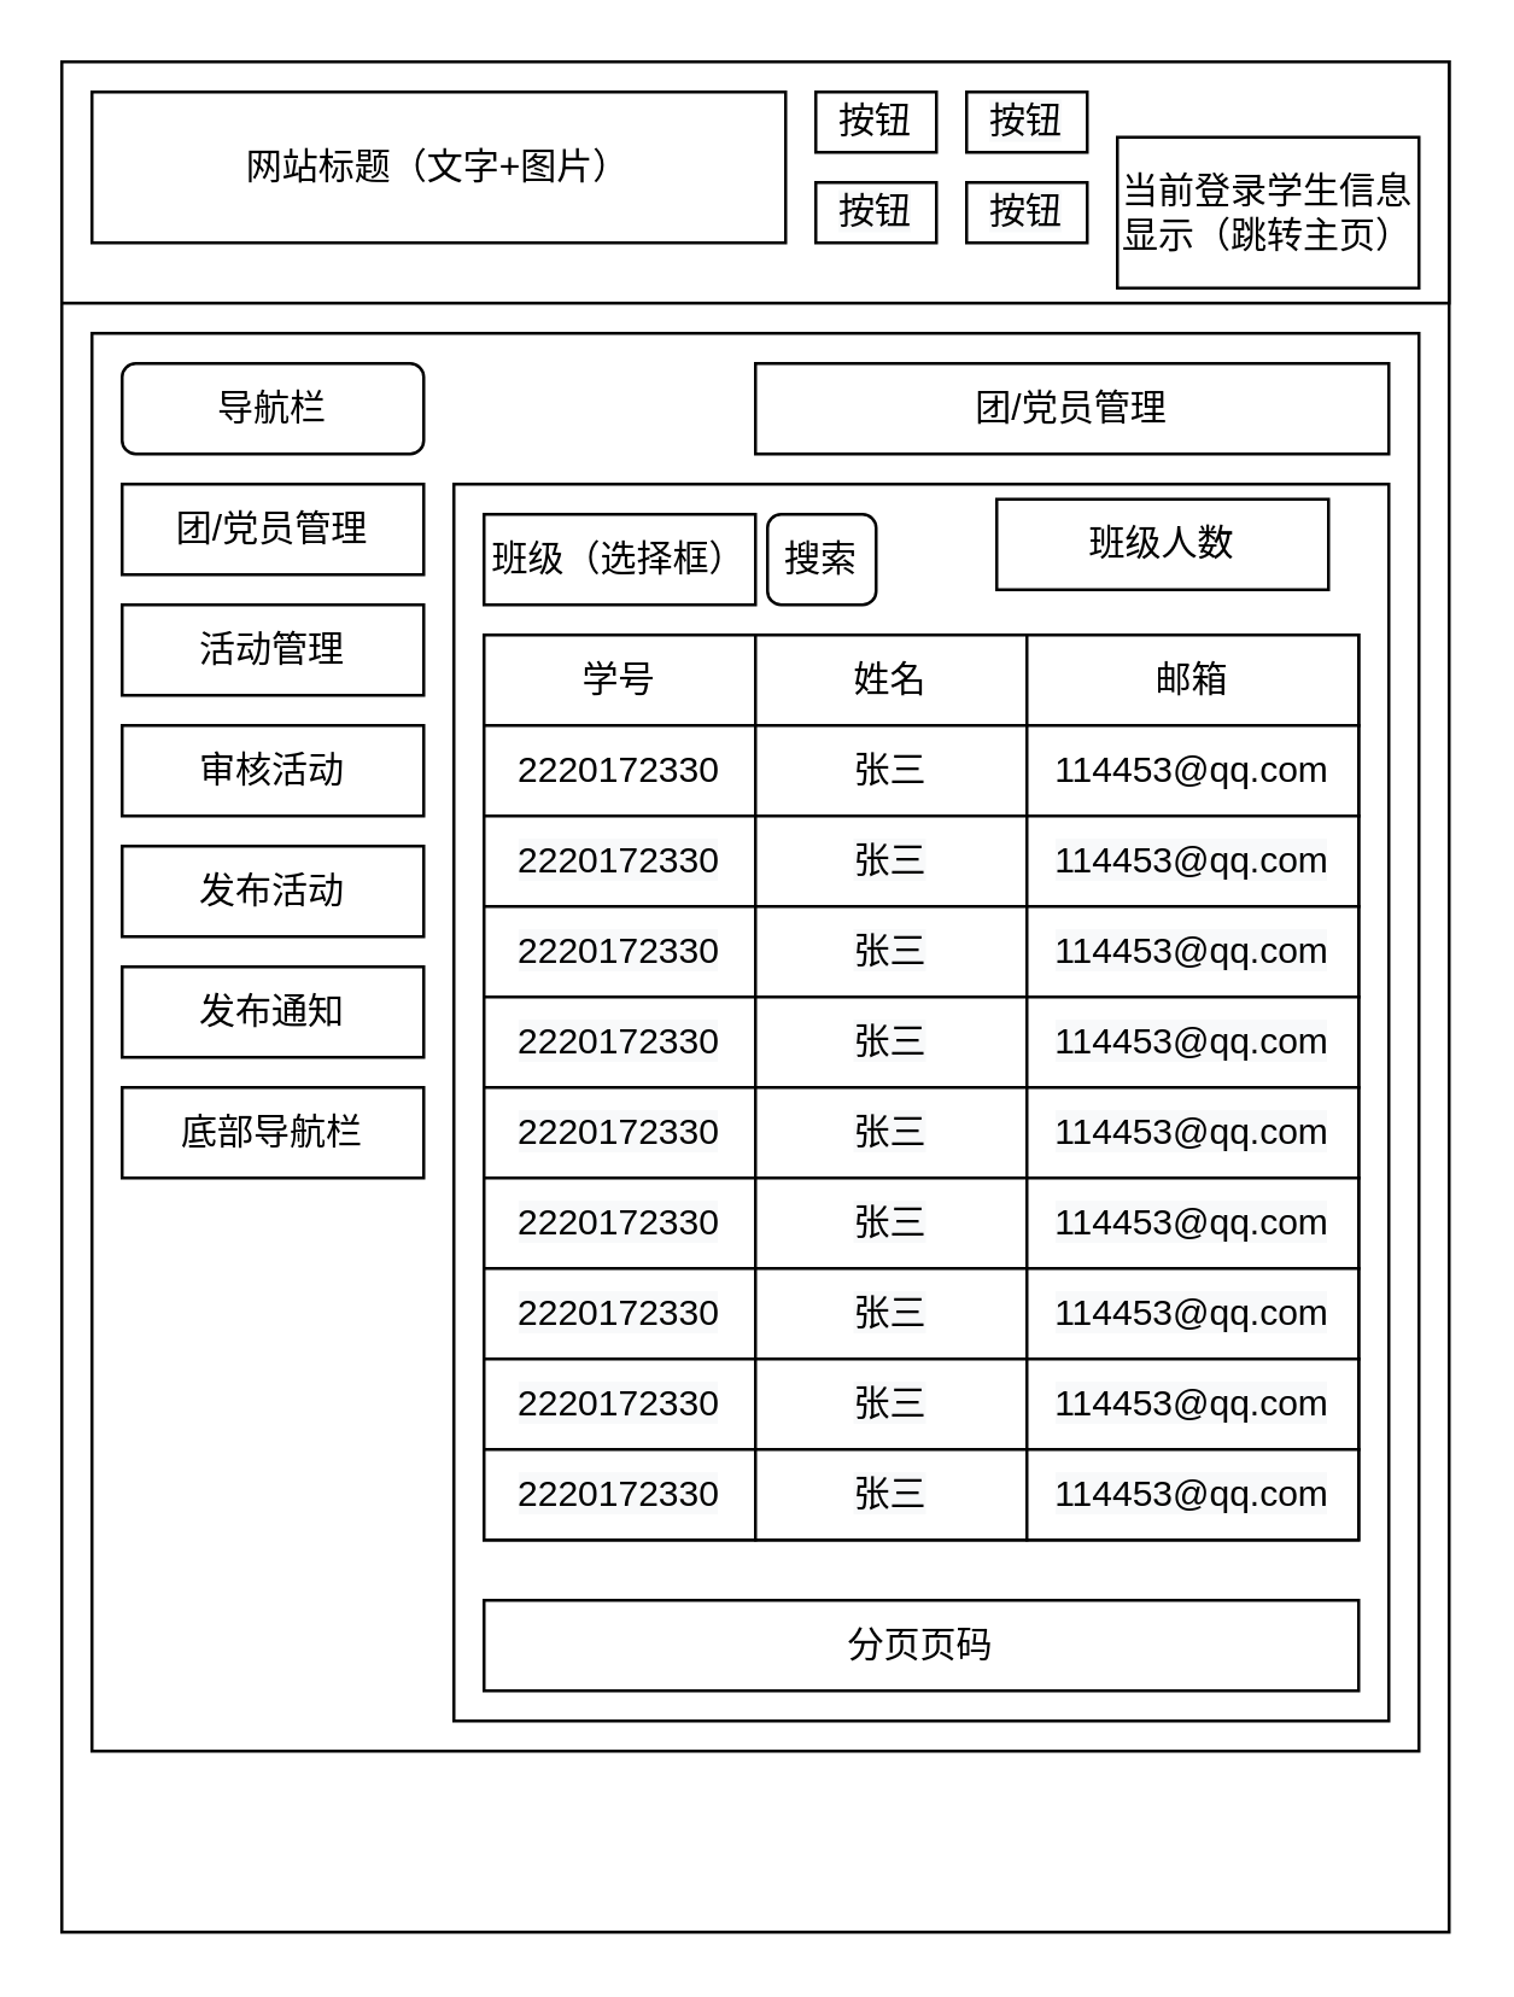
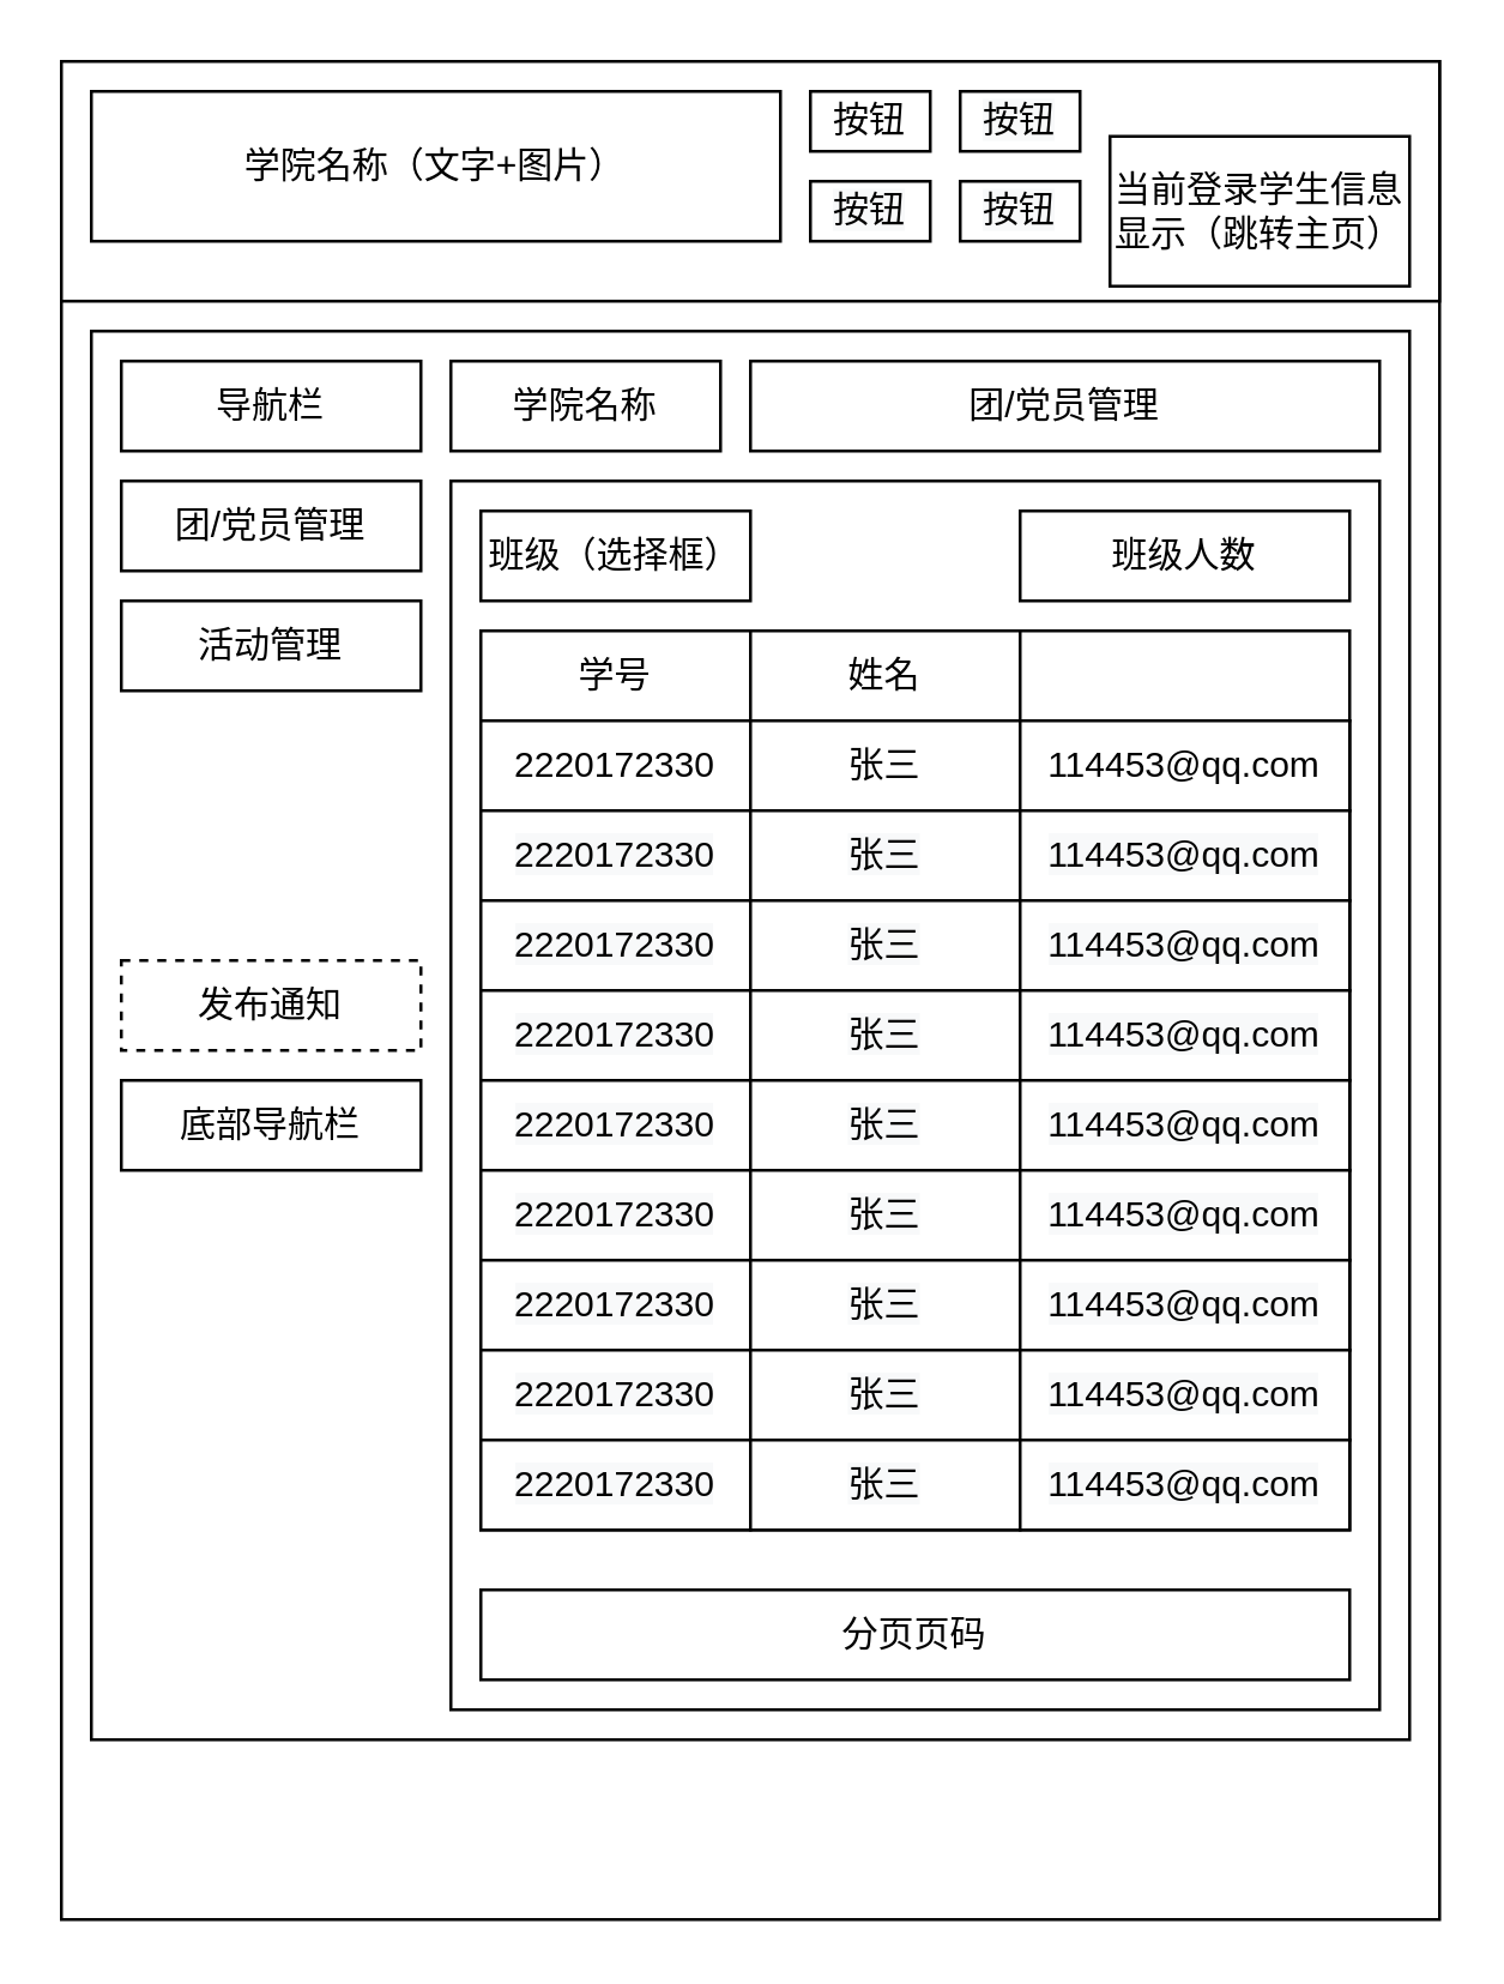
- <mxCell id="4" value="网站标题（文字+图片）" style="rounded=0;whiteSpace=wrap;html=1;" parent="1" vertex="1"><mxGeometry x="30" y="30" width="230" height="50" as="geometry" /></mxCell>
+ <mxCell id="4" value="学院名称（文字+图片）" style="rounded=0;whiteSpace=wrap;html=1;" parent="1" vertex="1"><mxGeometry x="30" y="30" width="230" height="50" as="geometry" /></mxCell>
- <mxCell id="17" value="导航栏" style="whiteSpace=wrap;html=1;rounded=1;" parent="1" vertex="1"><mxGeometry x="40" y="120" width="100" height="30" as="geometry" /></mxCell>
+ <mxCell id="17" value="导航栏" style="rounded=0;whiteSpace=wrap;html=1;" parent="1" vertex="1"><mxGeometry x="40" y="120" width="100" height="30" as="geometry" /></mxCell>
+ <mxCell id="63" value="学院名称" style="rounded=0;whiteSpace=wrap;html=1;" parent="1" vertex="1"><mxGeometry x="150" y="120" width="90" height="30" as="geometry" /></mxCell>
- <mxCell id="60" value="班级人数" style="rounded=0;whiteSpace=wrap;html=1;" parent="1" vertex="1"><mxGeometry x="330" y="165" width="110" height="30" as="geometry" /></mxCell>
+ <mxCell id="60" value="班级人数" style="rounded=0;whiteSpace=wrap;html=1;" parent="1" vertex="1"><mxGeometry x="340" y="170" width="110" height="30" as="geometry" /></mxCell>
- <mxCell id="61" value="搜索" style="rounded=1;whiteSpace=wrap;html=1;" parent="1" vertex="1"><mxGeometry x="254" y="170" width="36" height="30" as="geometry" /></mxCell>
- <mxCell id="21" value="邮箱" style="rounded=0;whiteSpace=wrap;html=1;" parent="1" vertex="1"><mxGeometry x="340" y="210" width="110" height="30" as="geometry" /></mxCell>
- <mxCell id="14" value="审核活动" style="rounded=0;whiteSpace=wrap;html=1;" parent="1" vertex="1"><mxGeometry x="40" y="240" width="100" height="30" as="geometry" /></mxCell>
- <mxCell id="15" value="发布活动" style="rounded=0;whiteSpace=wrap;html=1;" parent="1" vertex="1"><mxGeometry x="40" y="280" width="100" height="30" as="geometry" /></mxCell>
- <mxCell id="62" value="发布通知" style="rounded=0;whiteSpace=wrap;html=1;" parent="1" vertex="1"><mxGeometry x="40" y="320" width="100" height="30" as="geometry" /></mxCell>
+ <mxCell id="62" value="发布通知" style="rounded=0;whiteSpace=wrap;html=1;dashed=1;" parent="1" vertex="1"><mxGeometry x="40" y="320" width="100" height="30" as="geometry" /></mxCell>
